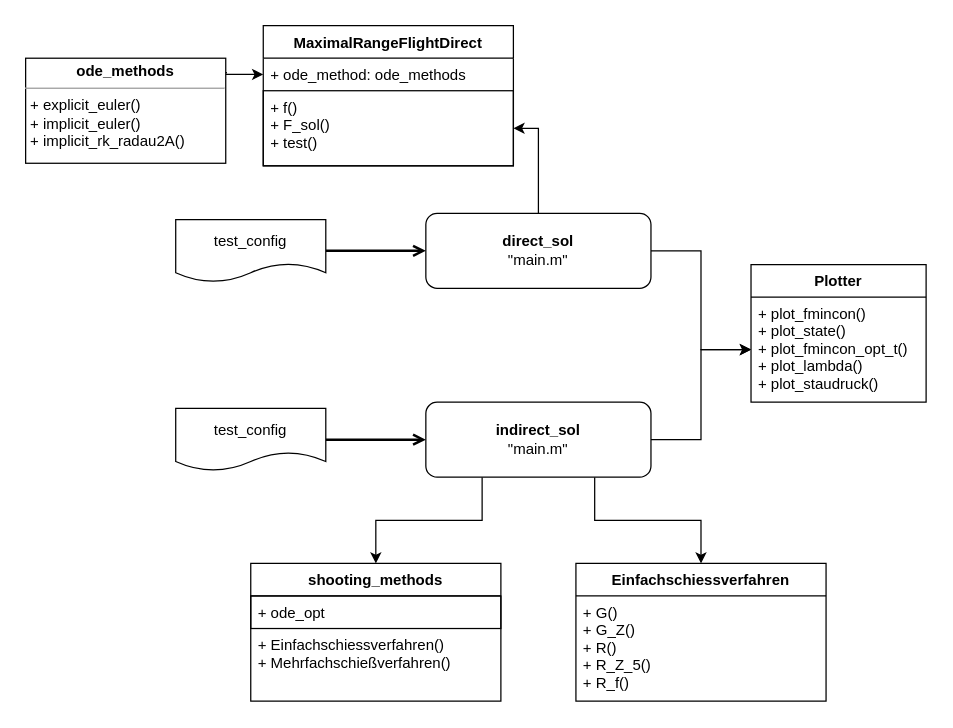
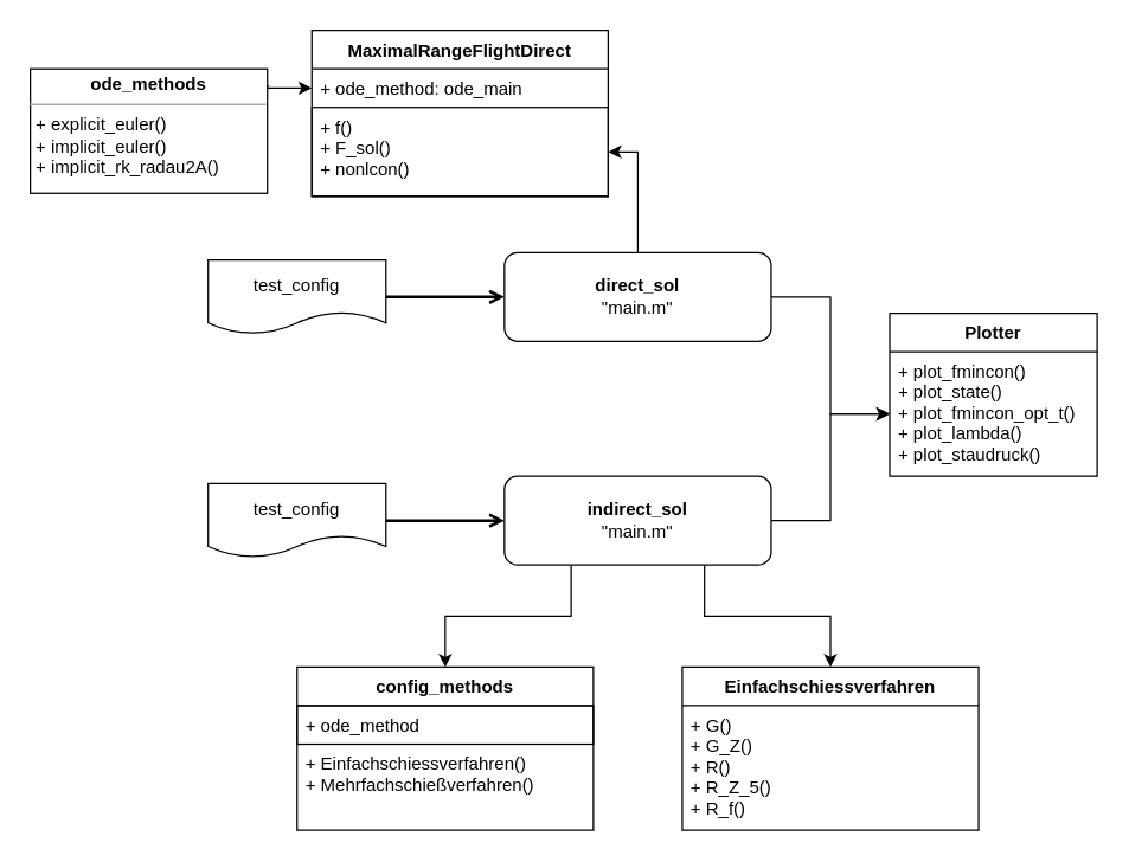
- <mxCell id="12" value="+ ode_method: ode_methods" style="text;strokeColor=none;fillColor=none;align=left;verticalAlign=top;spacingLeft=4;spacingRight=4;overflow=hidden;rotatable=0;points=[[0,0.5],[1,0.5]];portConstraint=eastwest;" parent="11" vertex="1"><mxGeometry y="26" width="200" height="26" as="geometry" /></mxCell>
+ <mxCell id="12" value="+ ode_method: ode_main" style="text;strokeColor=none;fillColor=none;align=left;verticalAlign=top;spacingLeft=4;spacingRight=4;overflow=hidden;rotatable=0;points=[[0,0.5],[1,0.5]];portConstraint=eastwest;" parent="11" vertex="1"><mxGeometry y="26" width="200" height="26" as="geometry" /></mxCell>
- <mxCell id="13" value="+ f()&#10;+ F_sol()&#10;+ test()" style="text;fillColor=none;align=left;verticalAlign=top;spacingLeft=4;spacingRight=4;overflow=hidden;rotatable=0;points=[[0,0.5],[1,0.5]];portConstraint=eastwest;strokeColor=#000000;" parent="11" vertex="1"><mxGeometry y="52" width="200" height="60" as="geometry" /></mxCell>
+ <mxCell id="13" value="+ f()&#10;+ F_sol()&#10;+ nonlcon()" style="text;fillColor=none;align=left;verticalAlign=top;spacingLeft=4;spacingRight=4;overflow=hidden;rotatable=0;points=[[0,0.5],[1,0.5]];portConstraint=eastwest;strokeColor=#000000;" parent="11" vertex="1"><mxGeometry y="52" width="200" height="60" as="geometry" /></mxCell>
- <mxCell id="16" value="shooting_methods" style="swimlane;fontStyle=1;align=center;verticalAlign=top;childLayout=stackLayout;horizontal=1;startSize=26;horizontalStack=0;resizeParent=1;resizeParentMax=0;resizeLast=0;collapsible=1;marginBottom=0;" parent="1" vertex="1"><mxGeometry x="200" y="450" width="200" height="110" as="geometry" /></mxCell>
+ <mxCell id="16" value="config_methods" style="swimlane;fontStyle=1;align=center;verticalAlign=top;childLayout=stackLayout;horizontal=1;startSize=26;horizontalStack=0;resizeParent=1;resizeParentMax=0;resizeLast=0;collapsible=1;marginBottom=0;" parent="1" vertex="1"><mxGeometry x="200" y="450" width="200" height="110" as="geometry" /></mxCell>
- <mxCell id="17" value="+ ode_opt" style="text;fillColor=none;align=left;verticalAlign=top;spacingLeft=4;spacingRight=4;overflow=hidden;rotatable=0;points=[[0,0.5],[1,0.5]];portConstraint=eastwest;labelBorderColor=none;strokeColor=#000000;" parent="16" vertex="1"><mxGeometry y="26" width="200" height="26" as="geometry" /></mxCell>
+ <mxCell id="17" value="+ ode_method" style="text;fillColor=none;align=left;verticalAlign=top;spacingLeft=4;spacingRight=4;overflow=hidden;rotatable=0;points=[[0,0.5],[1,0.5]];portConstraint=eastwest;labelBorderColor=none;strokeColor=#000000;" parent="16" vertex="1"><mxGeometry y="26" width="200" height="26" as="geometry" /></mxCell>
